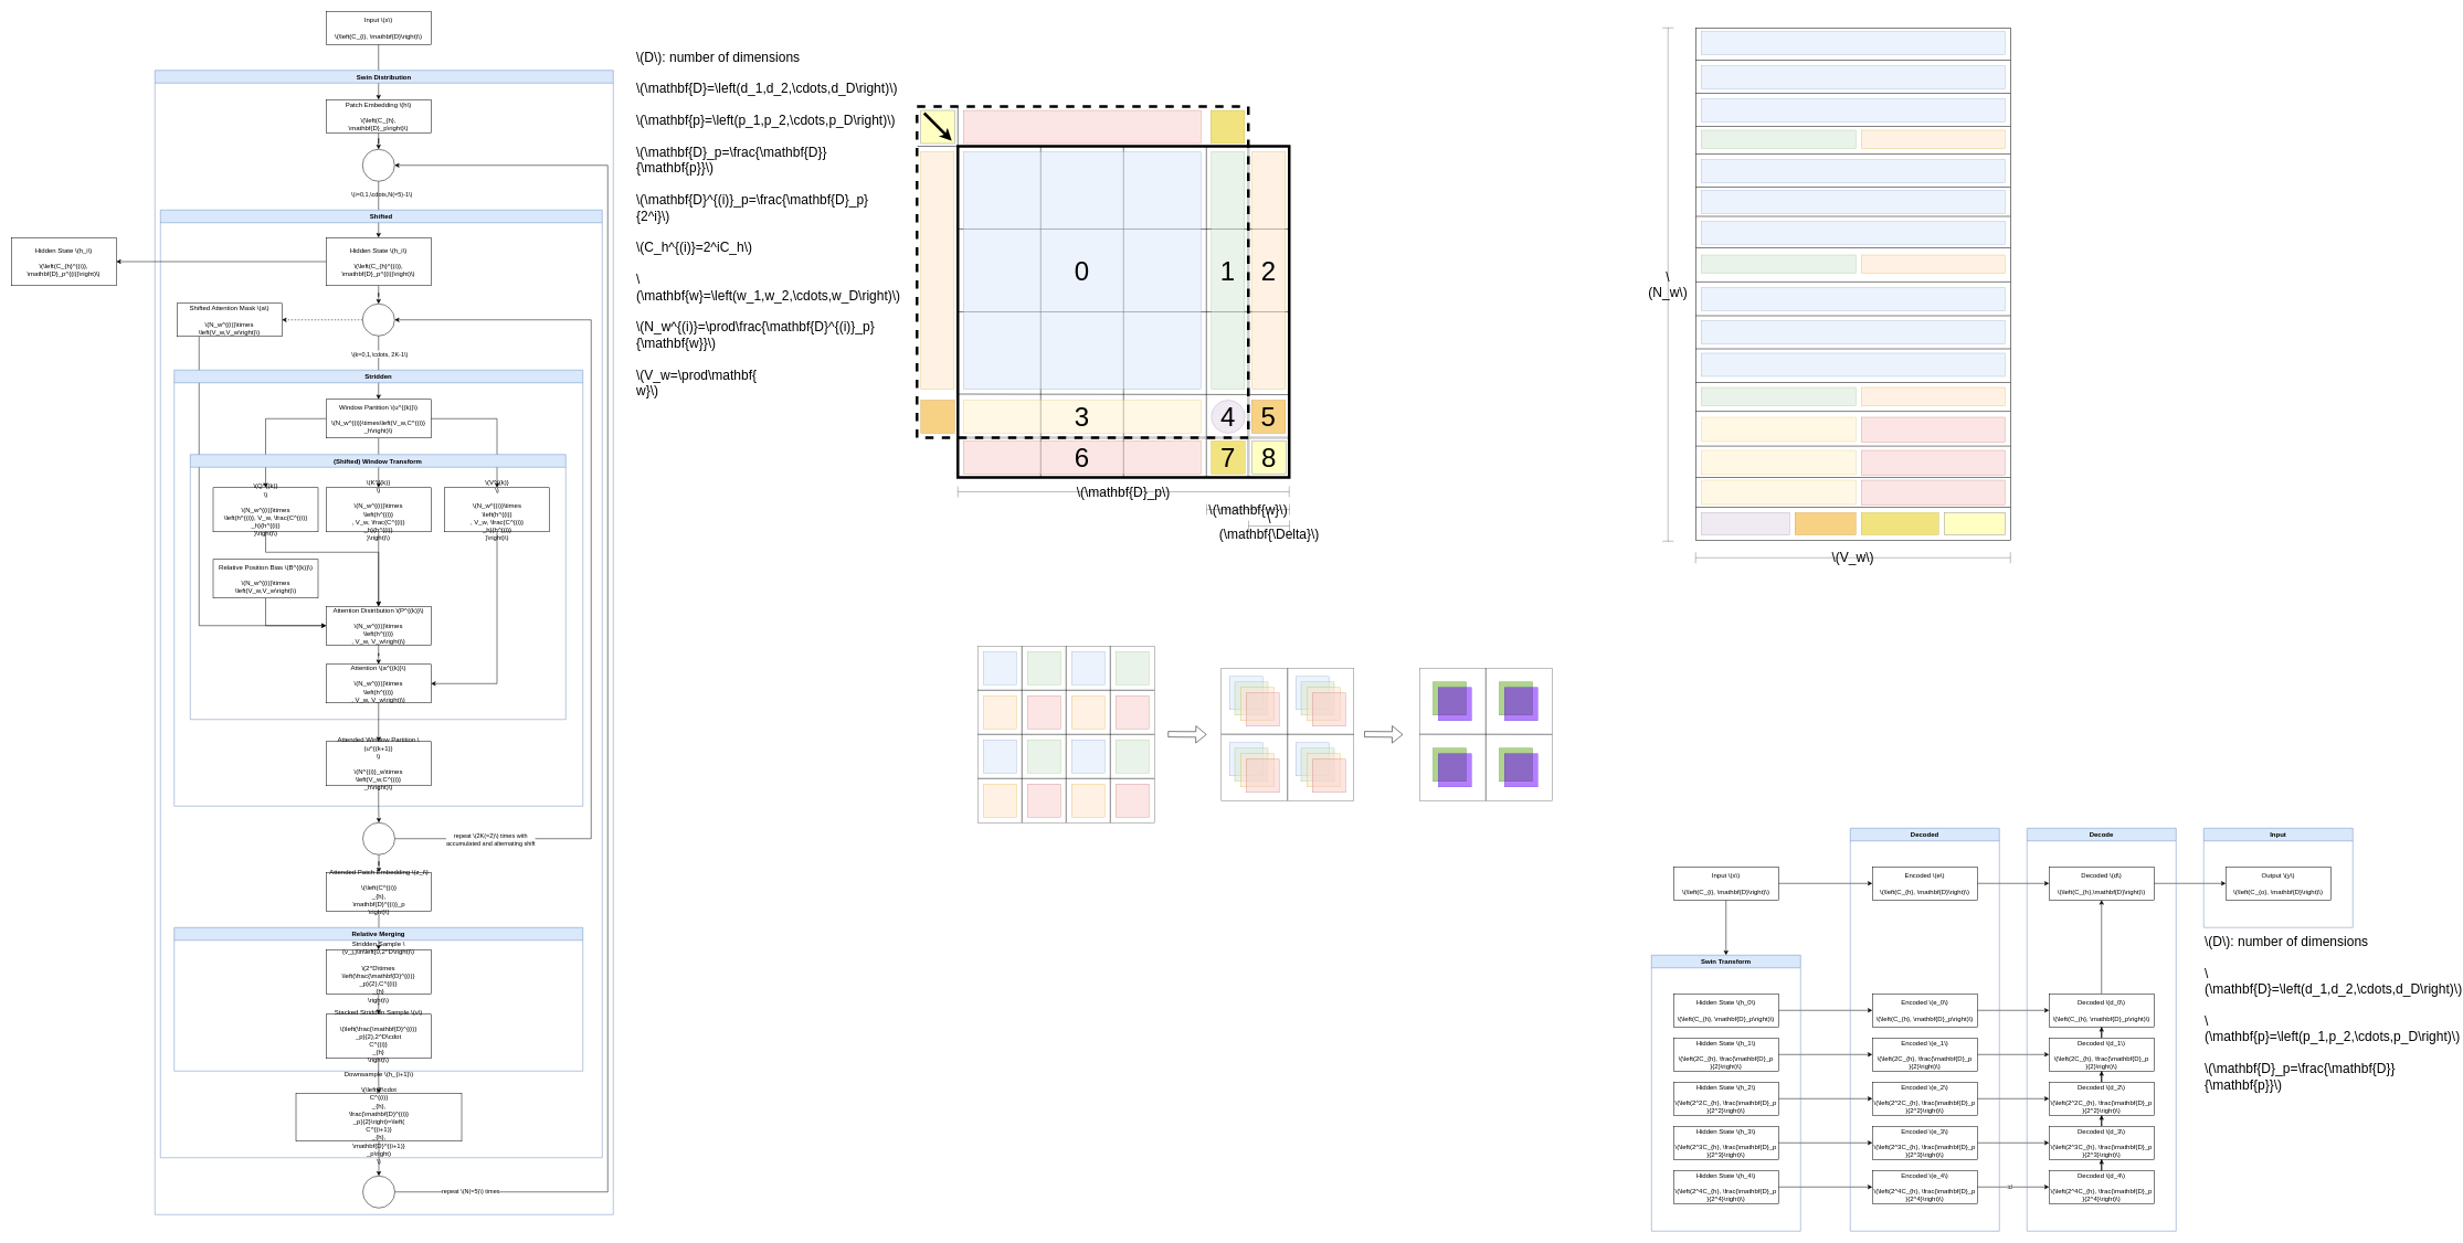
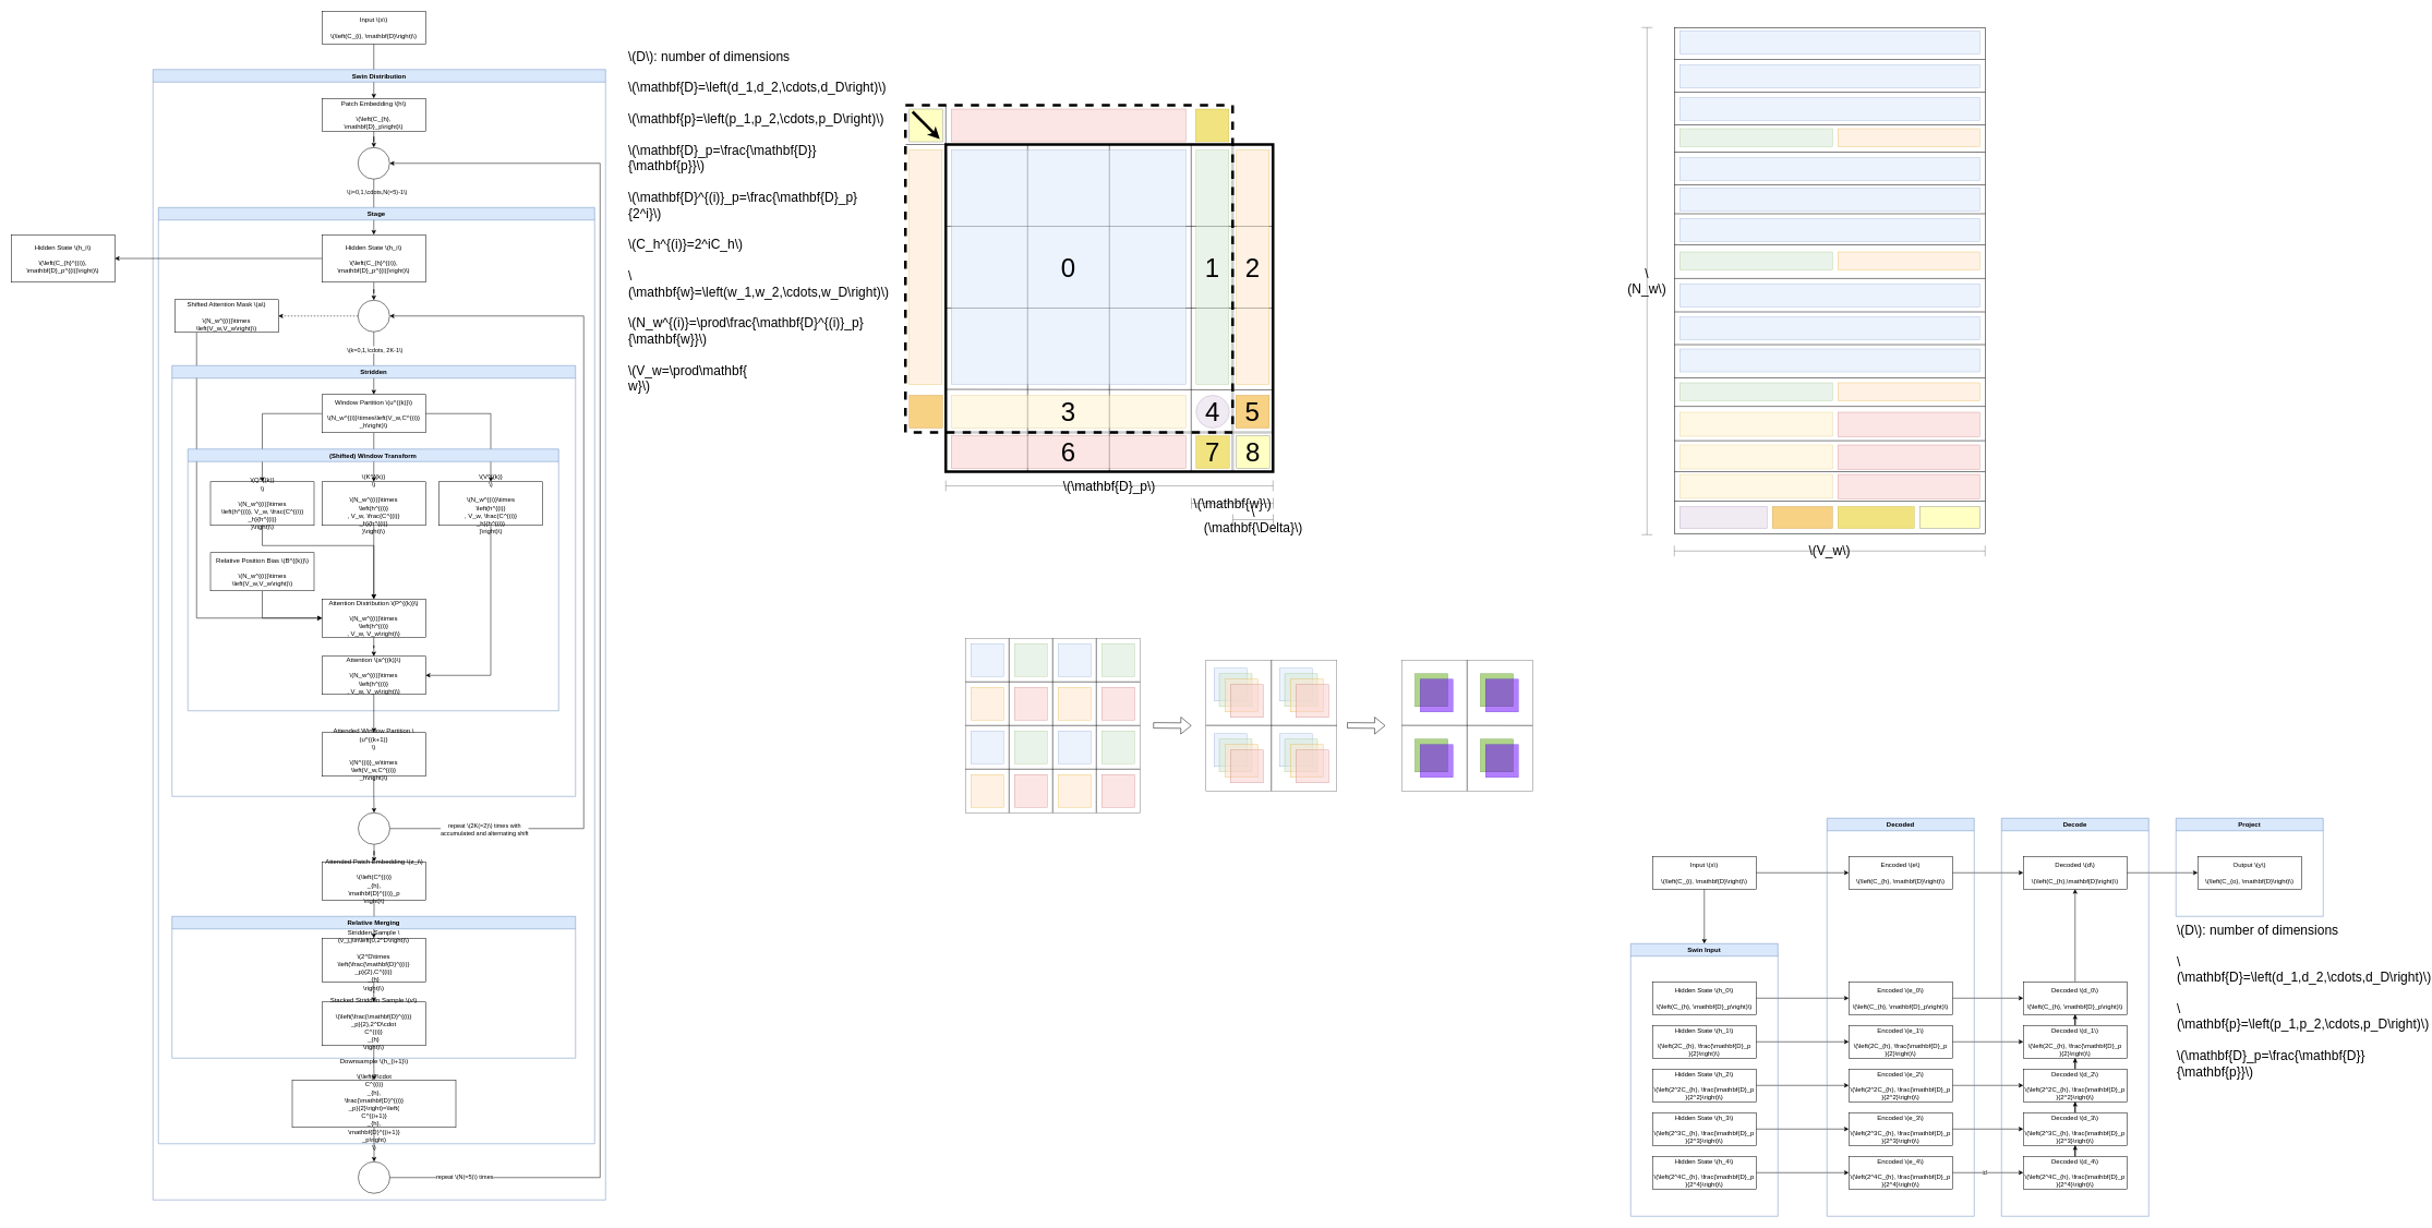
- <mxCell id="11" value="Shifted" style="swimlane;fillColor=#dae8fc;strokeColor=#6c8ebf;fillStyle=auto;" parent="9" vertex="1"><mxGeometry x="10" y="253" width="800" height="1717" as="geometry"><mxRectangle x="10" y="253" width="70" height="30" as="alternateBounds" /></mxGeometry></mxCell>
+ <mxCell id="11" value="Stage" style="swimlane;fillColor=#dae8fc;strokeColor=#6c8ebf;fillStyle=auto;" parent="9" vertex="1"><mxGeometry x="10" y="253" width="800" height="1717" as="geometry"><mxRectangle x="10" y="253" width="70" height="30" as="alternateBounds" /></mxGeometry></mxCell>
- <mxCell id="226" value="Input" style="swimlane;fillColor=#dae8fc;strokeColor=#6c8ebf;" parent="1" vertex="1"><mxGeometry x="3990" y="1500" width="270" height="180" as="geometry" /></mxCell>
+ <mxCell id="226" value="Project" style="swimlane;fillColor=#dae8fc;strokeColor=#6c8ebf;" parent="1" vertex="1"><mxGeometry x="3990" y="1500" width="270" height="180" as="geometry" /></mxCell>
- <mxCell id="222" value="Swin Transform" style="swimlane;fillColor=#dae8fc;strokeColor=#6c8ebf;" parent="1" vertex="1"><mxGeometry x="2990" y="1730" width="270" height="500" as="geometry" /></mxCell>
+ <mxCell id="222" value="Swin Input" style="swimlane;fillColor=#dae8fc;strokeColor=#6c8ebf;" parent="1" vertex="1"><mxGeometry x="2990" y="1730" width="270" height="500" as="geometry" /></mxCell>
